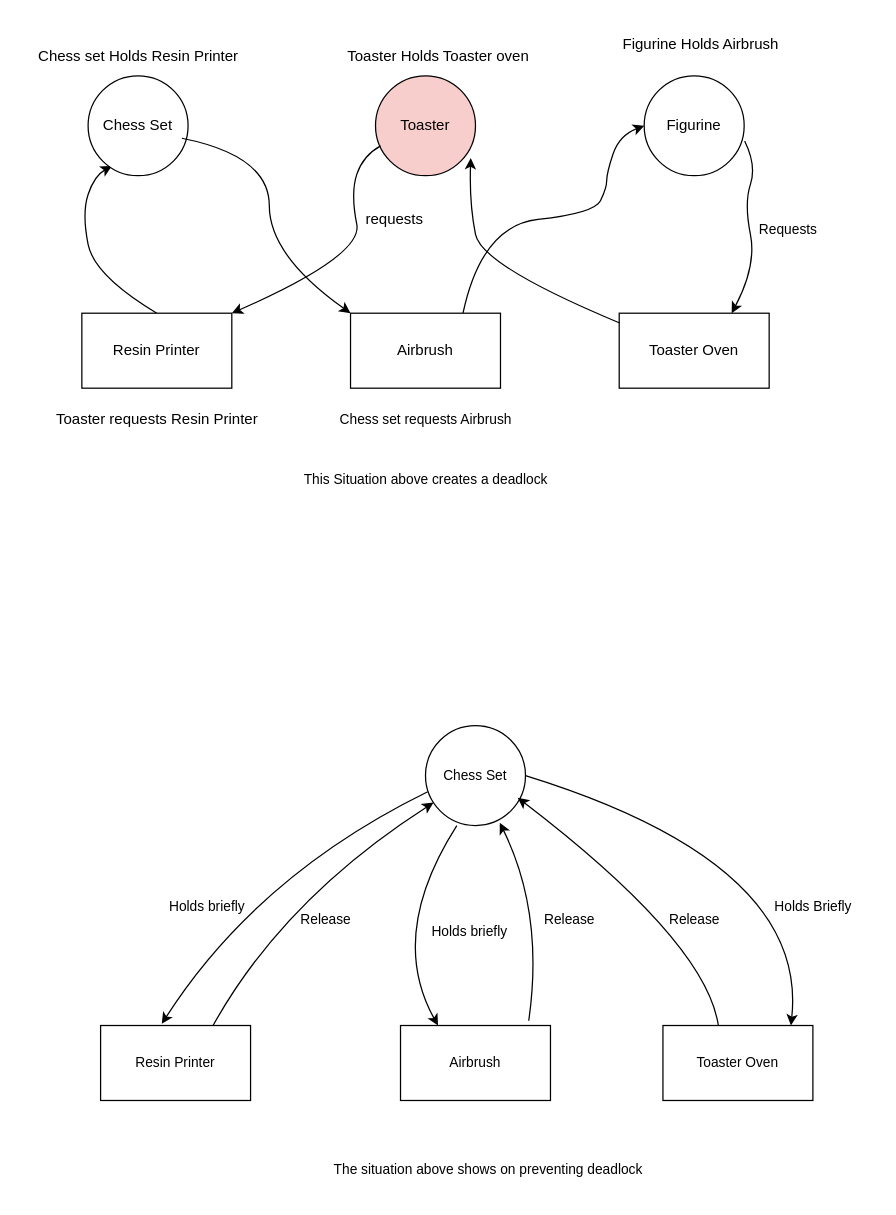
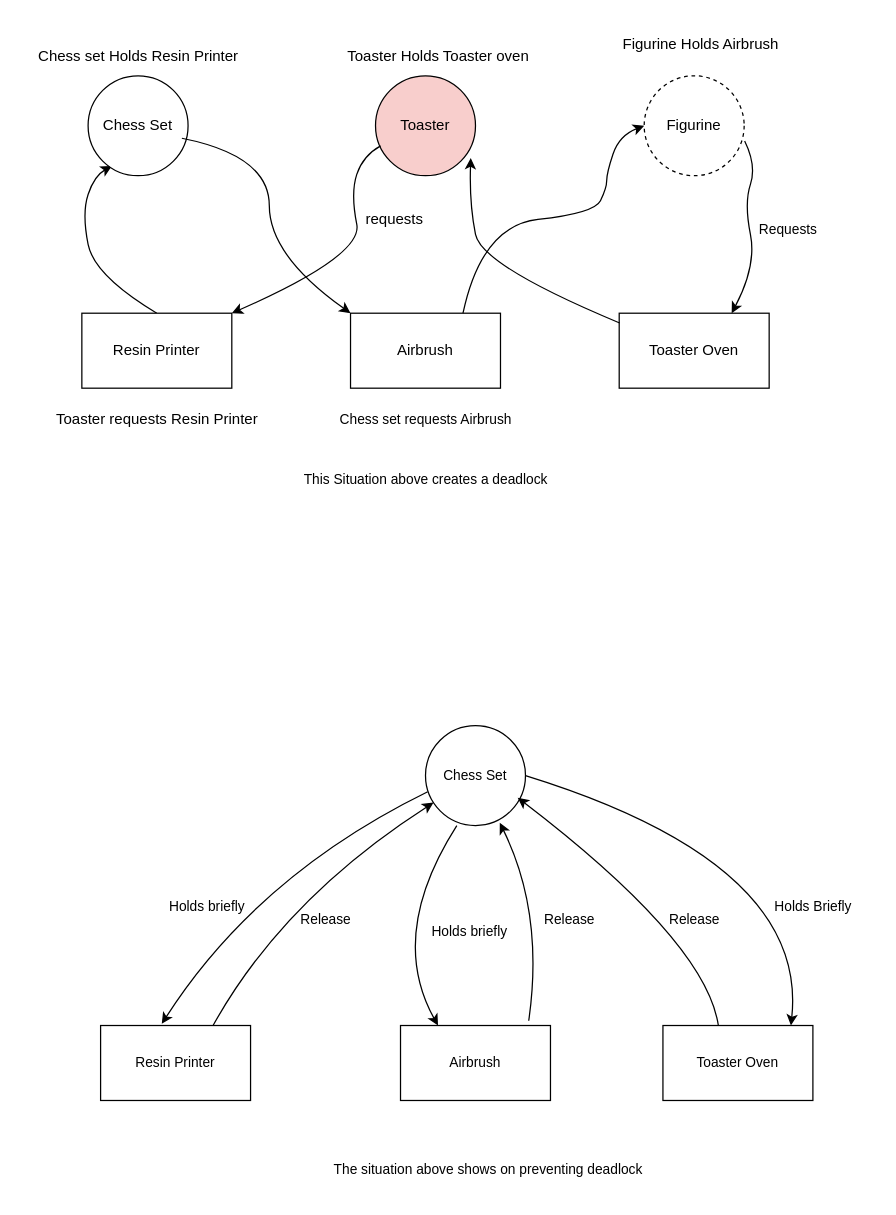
- <mxCell id="8" value="Figurine" style="ellipse;whiteSpace=wrap;html=1;aspect=fixed;" vertex="1" parent="1"><mxGeometry x="515" y="60" width="80" height="80" as="geometry" /></mxCell>
+ <mxCell id="8" value="Figurine" style="ellipse;whiteSpace=wrap;html=1;aspect=fixed;dashed=1;" vertex="1" parent="1"><mxGeometry x="515" y="60" width="80" height="80" as="geometry" /></mxCell>
